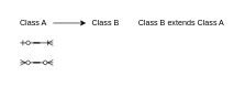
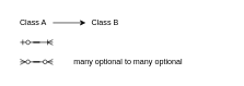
- <mxCell id="5" value="Class B extends Class A" style="text;html=1;strokeColor=none;fillColor=none;align=center;verticalAlign=middle;whiteSpace=wrap;rounded=0;" vertex="1" parent="1"><mxGeometry x="200" y="20" width="150" height="30" as="geometry" /></mxCell>
+ <mxCell id="8" value="many optional to many optional" style="text;html=1;strokeColor=none;fillColor=none;align=center;verticalAlign=middle;whiteSpace=wrap;rounded=0;" vertex="1" parent="1"><mxGeometry x="100" y="80" width="190" height="30" as="geometry" /></mxCell>
